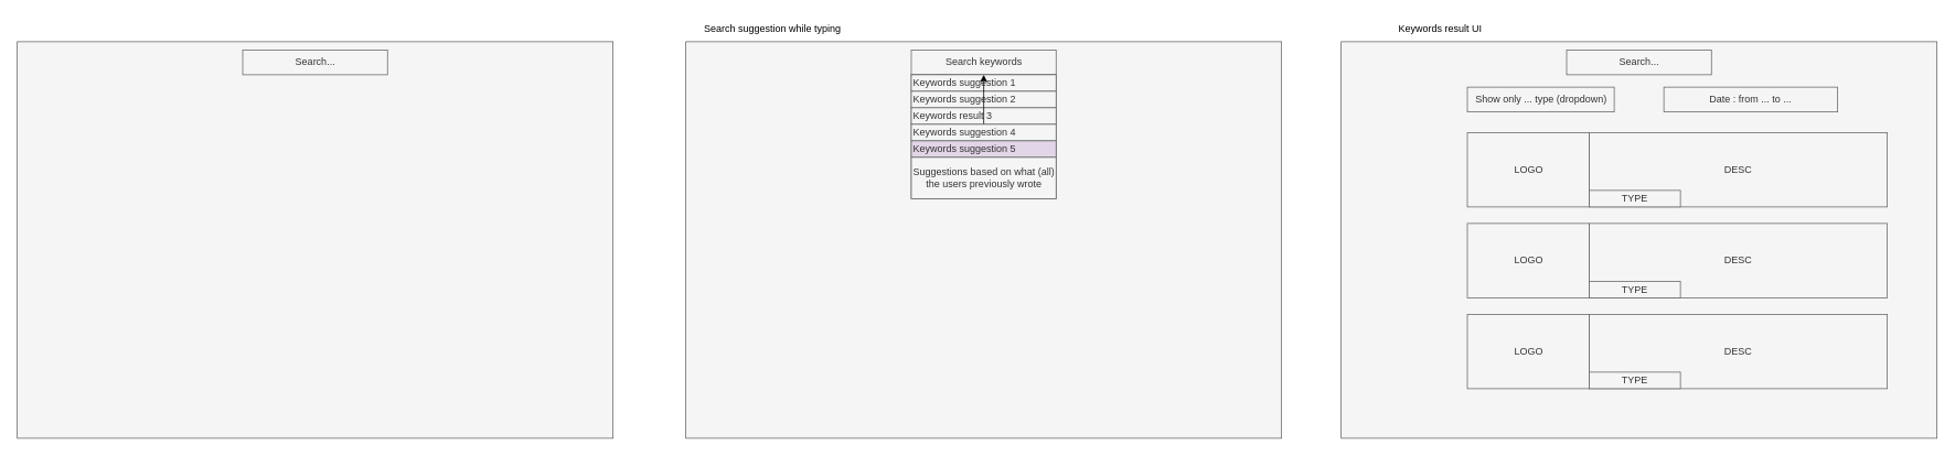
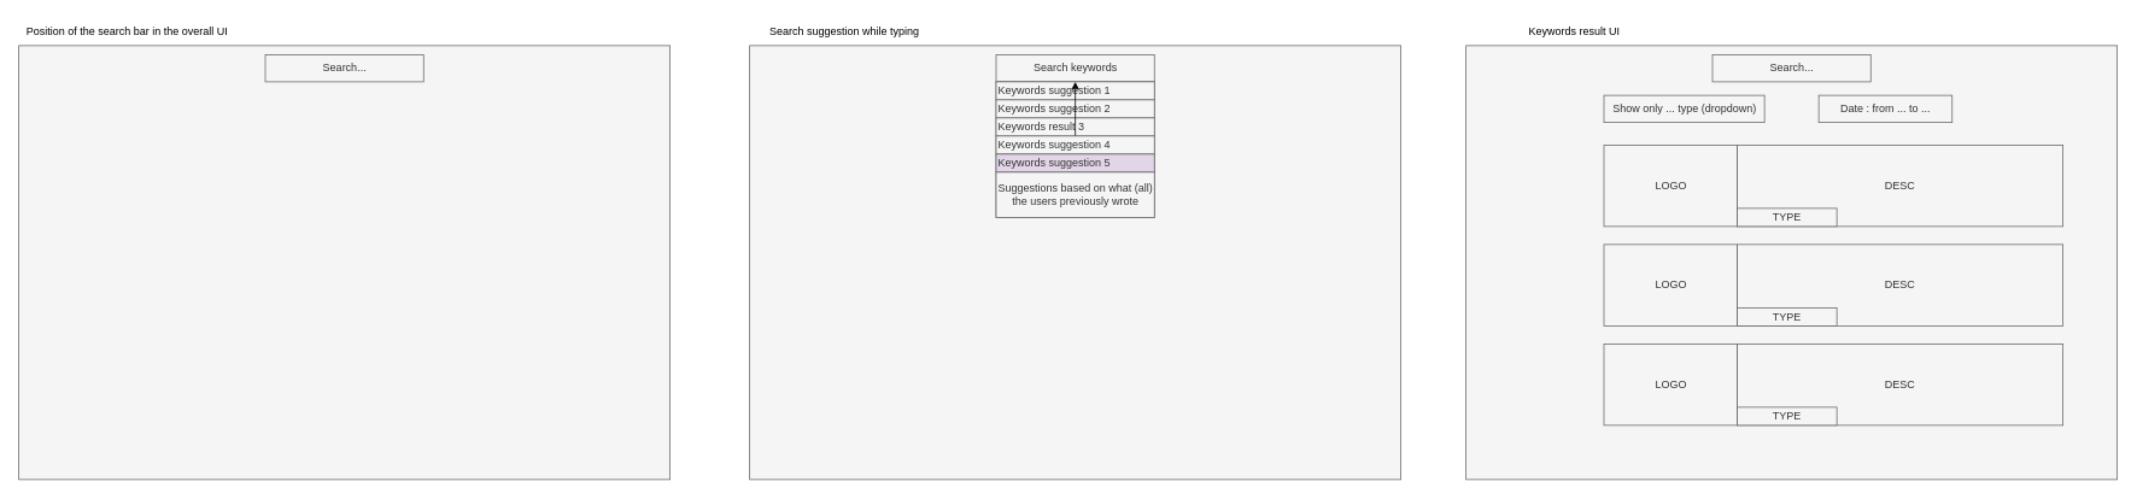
+ <mxCell id="15" value="Position of the search bar in the overall UI" style="text;html=1;strokeColor=none;fillColor=none;align=center;verticalAlign=middle;whiteSpace=wrap;rounded=0;" vertex="1" parent="1"><mxGeometry x="20" y="20" width="240" height="30" as="geometry" /></mxCell>
- <mxCell id="20" value="Date : from ... to ..." style="rounded=0;whiteSpace=wrap;html=1;fillColor=#f5f5f5;fontColor=#333333;strokeColor=#666666;" vertex="1" parent="1"><mxGeometry x="2010" y="105" width="210" height="30" as="geometry" /></mxCell>
+ <mxCell id="20" value="Date : from ... to ..." style="rounded=0;whiteSpace=wrap;html=1;fillColor=#f5f5f5;fontColor=#333333;strokeColor=#666666;" vertex="1" parent="1"><mxGeometry x="2010" y="105" width="147.5" height="30" as="geometry" /></mxCell>
